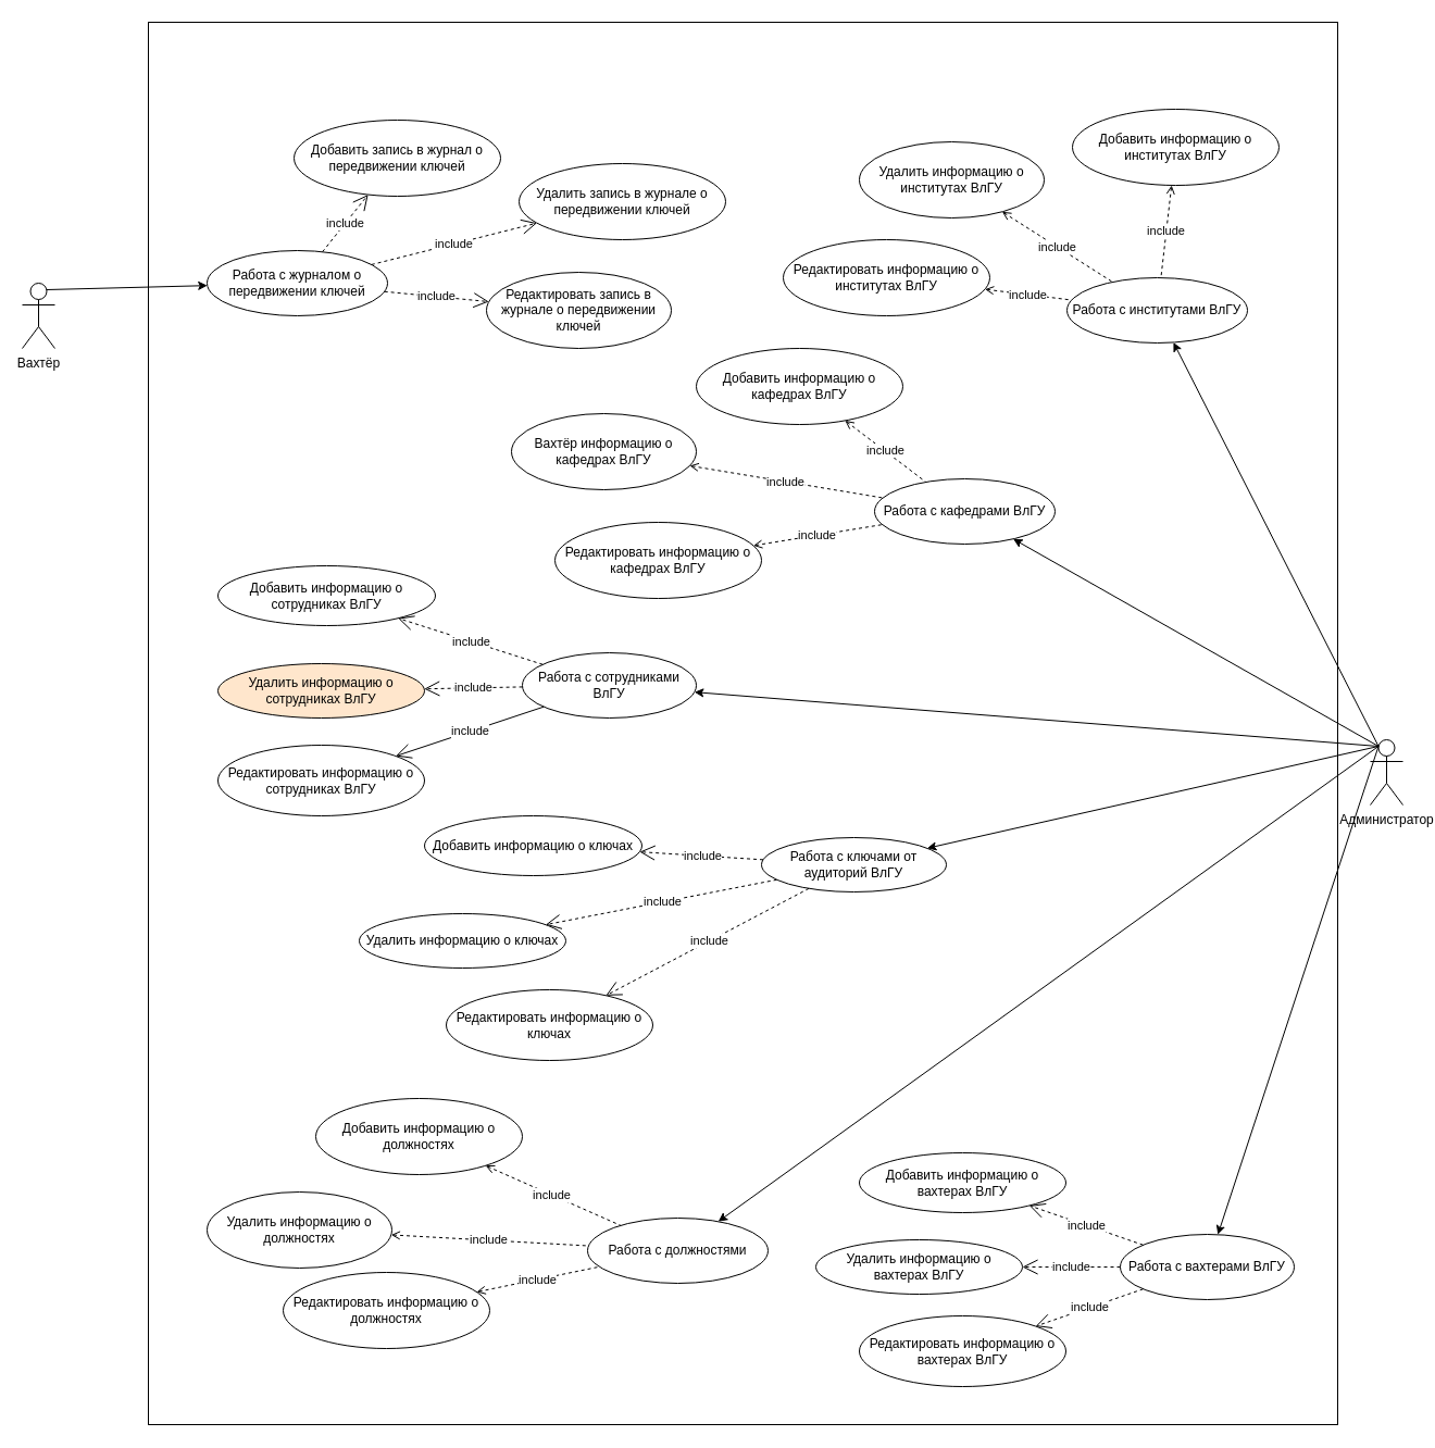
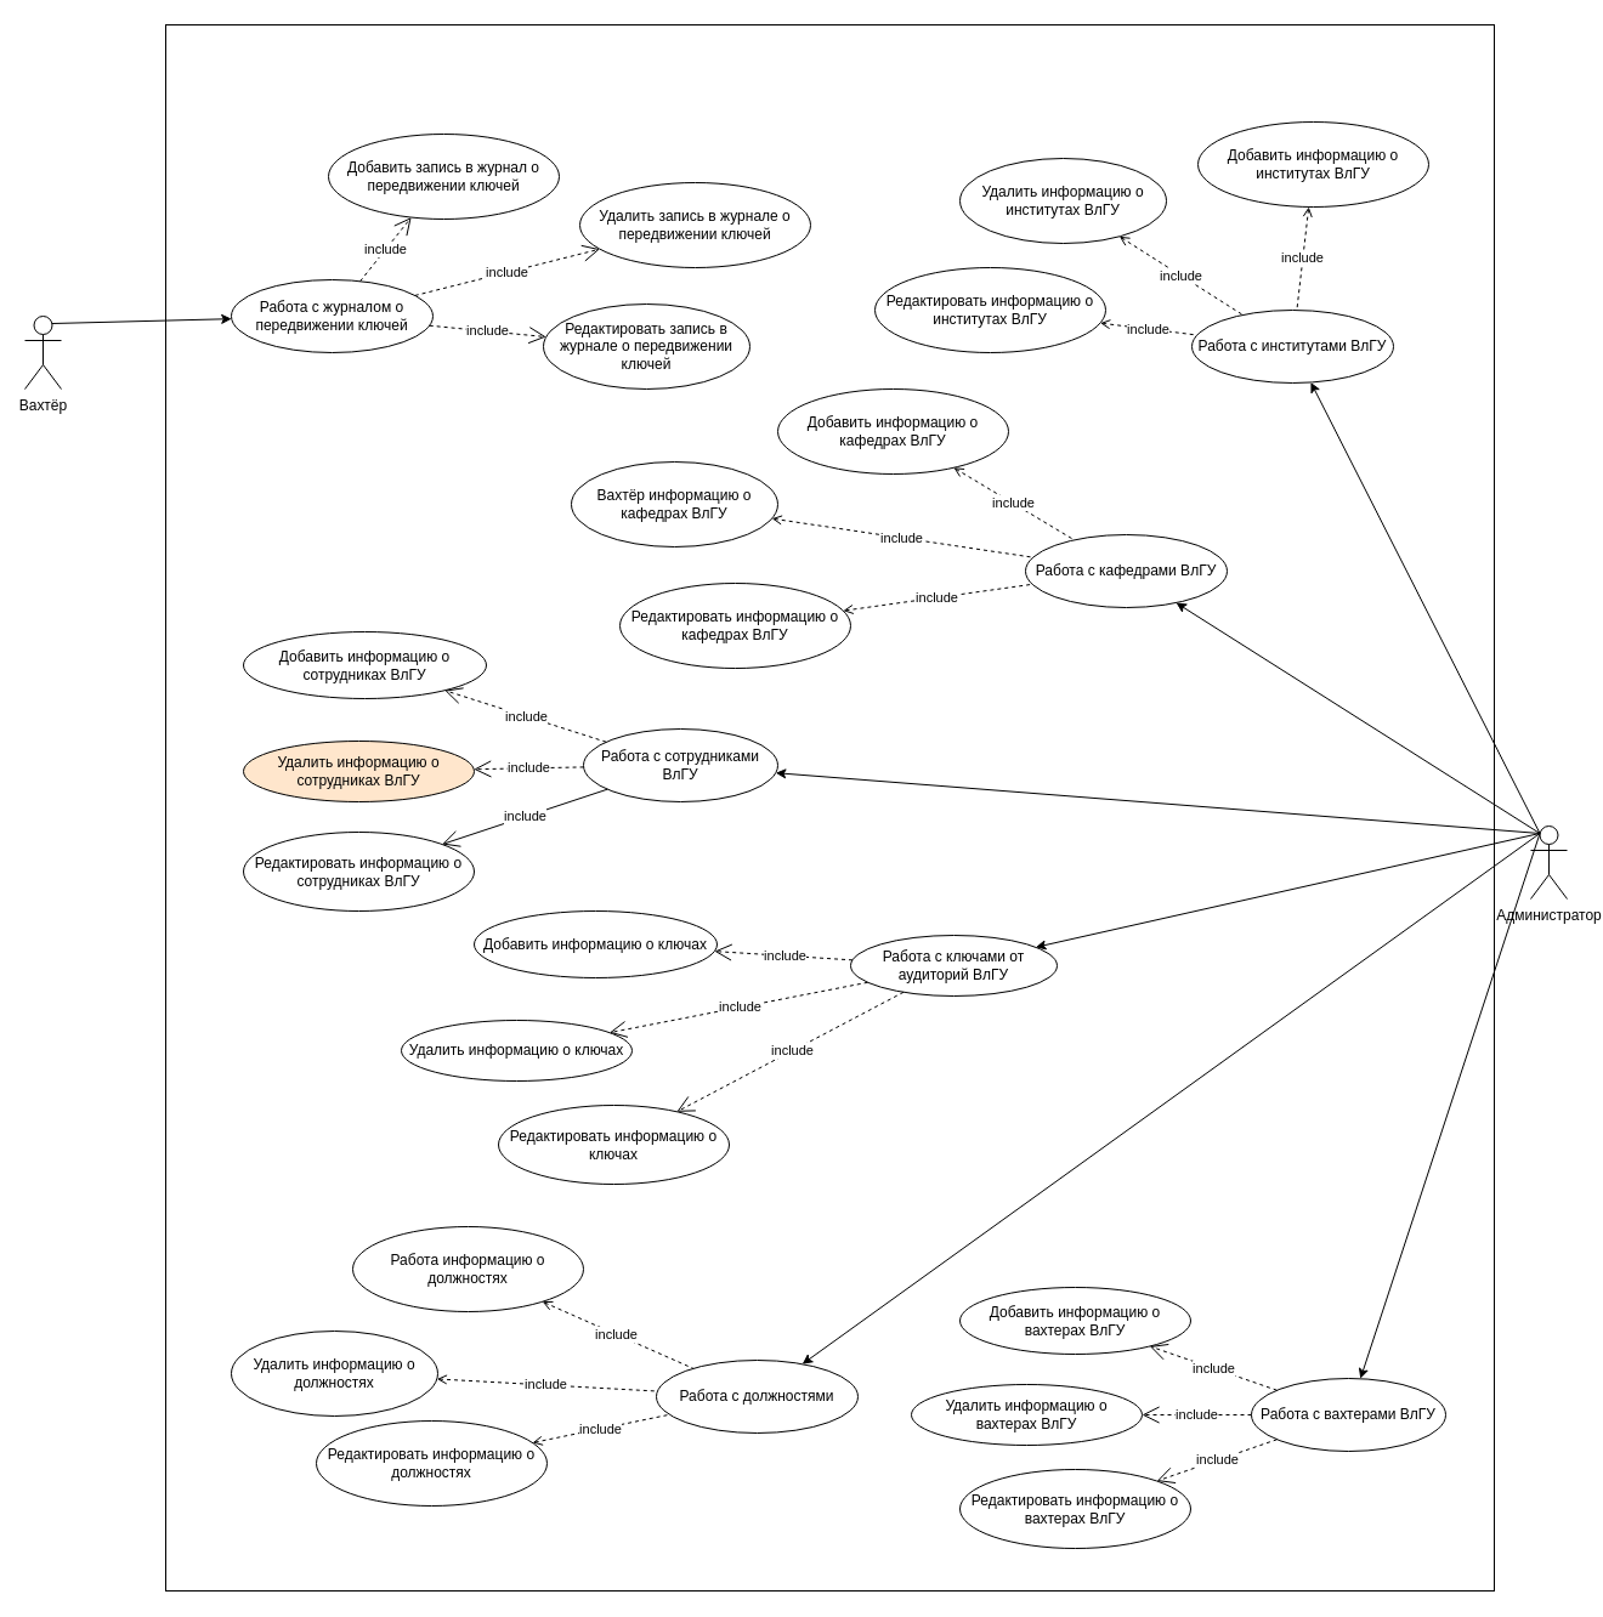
- <mxCell id="38" value="Работа с кафедрами ВлГУ" style="ellipse;whiteSpace=wrap;html=1;" vertex="1" parent="1"><mxGeometry x="804" y="440" width="166" height="60" as="geometry" /></mxCell>
+ <mxCell id="38" value="Работа с кафедрами ВлГУ" style="ellipse;whiteSpace=wrap;html=1;" vertex="1" parent="1"><mxGeometry x="844" y="440" width="166" height="60" as="geometry" /></mxCell>
- <mxCell id="49" value="Добавить информацию&amp;nbsp;о должностях" style="ellipse;whiteSpace=wrap;html=1;" vertex="1" parent="1"><mxGeometry x="290" y="1010" width="190" height="70" as="geometry" /></mxCell>
+ <mxCell id="49" value="Работа информацию&amp;nbsp;о должностях" style="ellipse;whiteSpace=wrap;html=1;" vertex="1" parent="1"><mxGeometry x="290" y="1010" width="190" height="70" as="geometry" /></mxCell>
